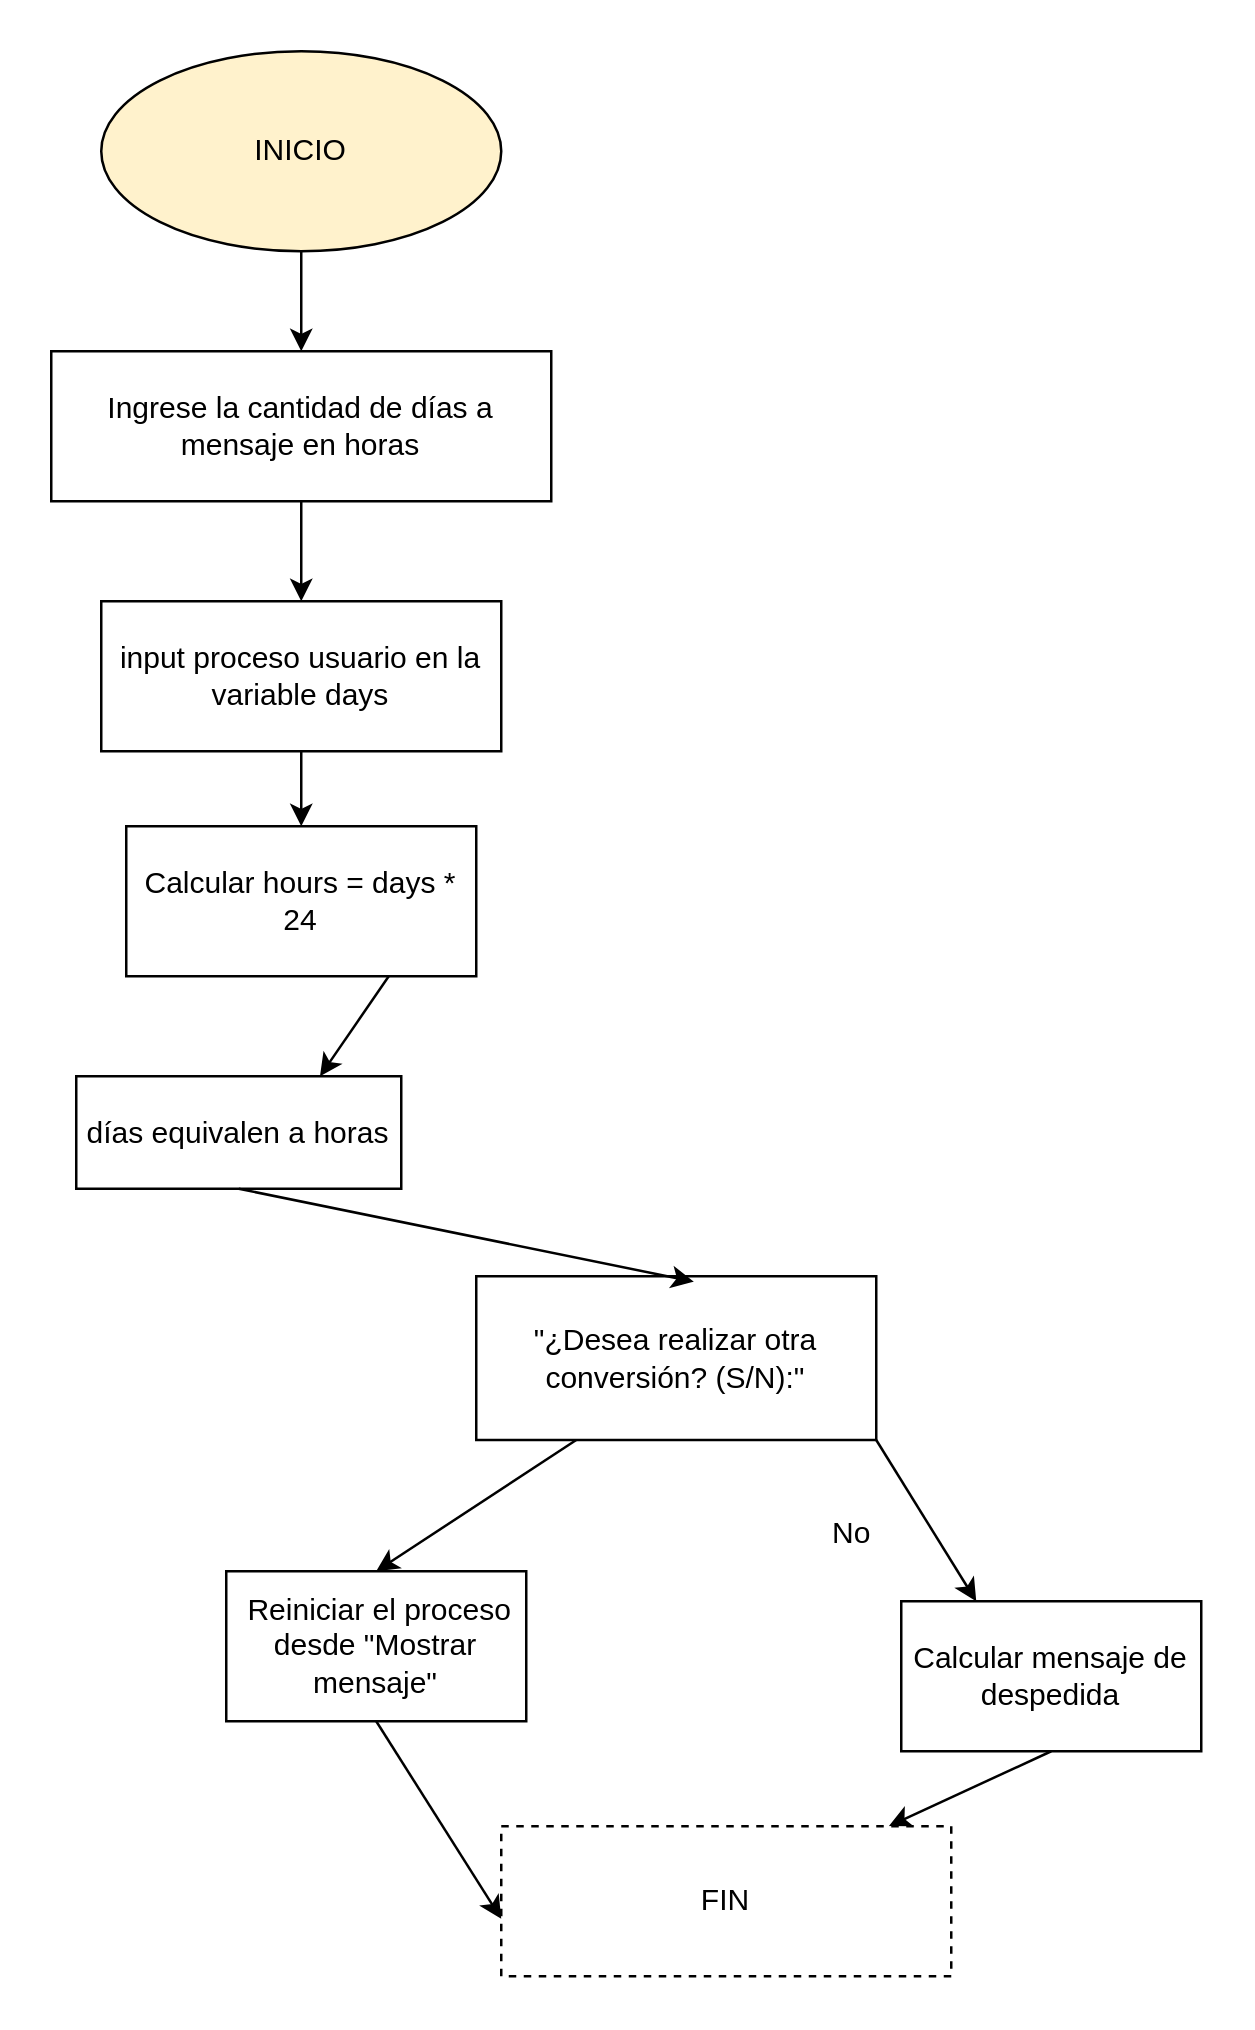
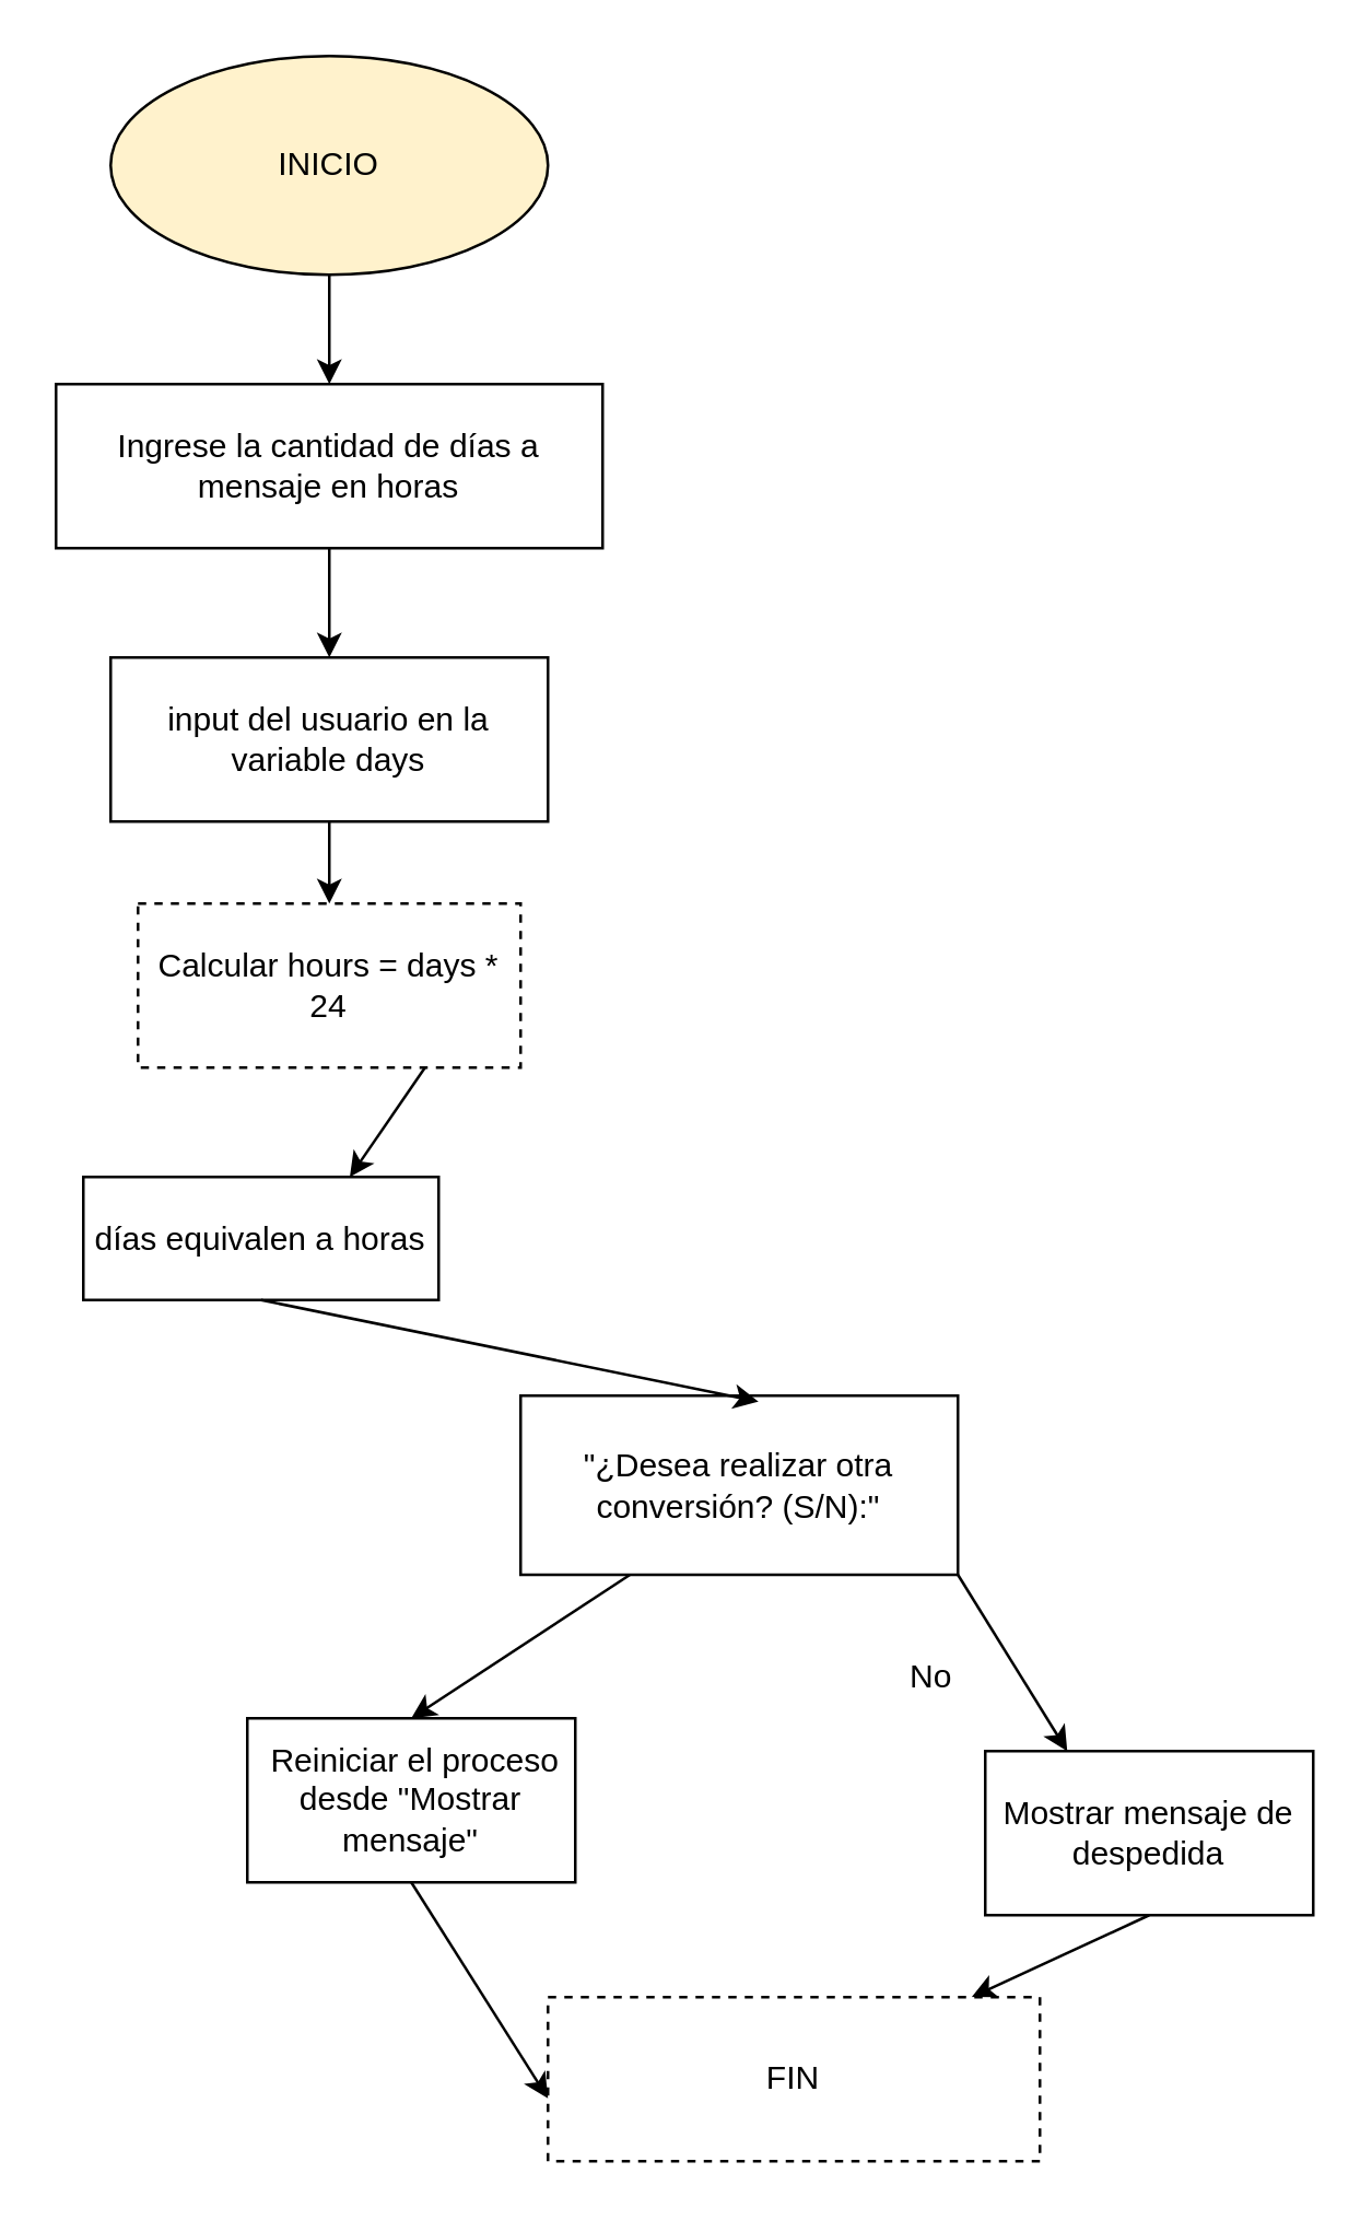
- <mxCell id="5" value="input proceso usuario en la variable days" style="whiteSpace=wrap;html=1;" vertex="1" parent="1"><mxGeometry x="40" y="240" width="160" height="60" as="geometry" /></mxCell>
+ <mxCell id="5" value="input del usuario en la variable days" style="whiteSpace=wrap;html=1;" vertex="1" parent="1"><mxGeometry x="40" y="240" width="160" height="60" as="geometry" /></mxCell>
- <mxCell id="9" value="Calcular hours = days * 24" style="whiteSpace=wrap;html=1;" vertex="1" parent="1"><mxGeometry x="50" y="330" width="140" height="60" as="geometry" /></mxCell>
+ <mxCell id="9" value="Calcular hours = days * 24" style="whiteSpace=wrap;html=1;dashed=1;" vertex="1" parent="1"><mxGeometry x="50" y="330" width="140" height="60" as="geometry" /></mxCell>
- <mxCell id="17" value="Calcular mensaje de despedida" style="whiteSpace=wrap;html=1;" vertex="1" parent="1"><mxGeometry x="360" y="640" width="120" height="60" as="geometry" /></mxCell>
+ <mxCell id="17" value="Mostrar mensaje de despedida" style="whiteSpace=wrap;html=1;" vertex="1" parent="1"><mxGeometry x="360" y="640" width="120" height="60" as="geometry" /></mxCell>
